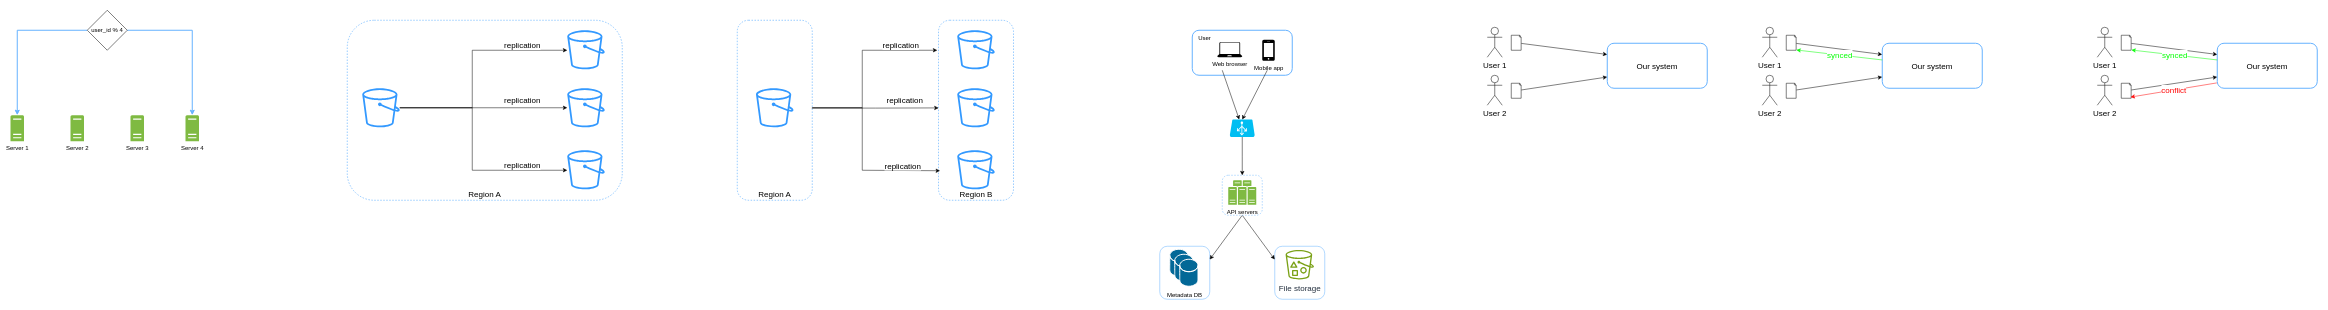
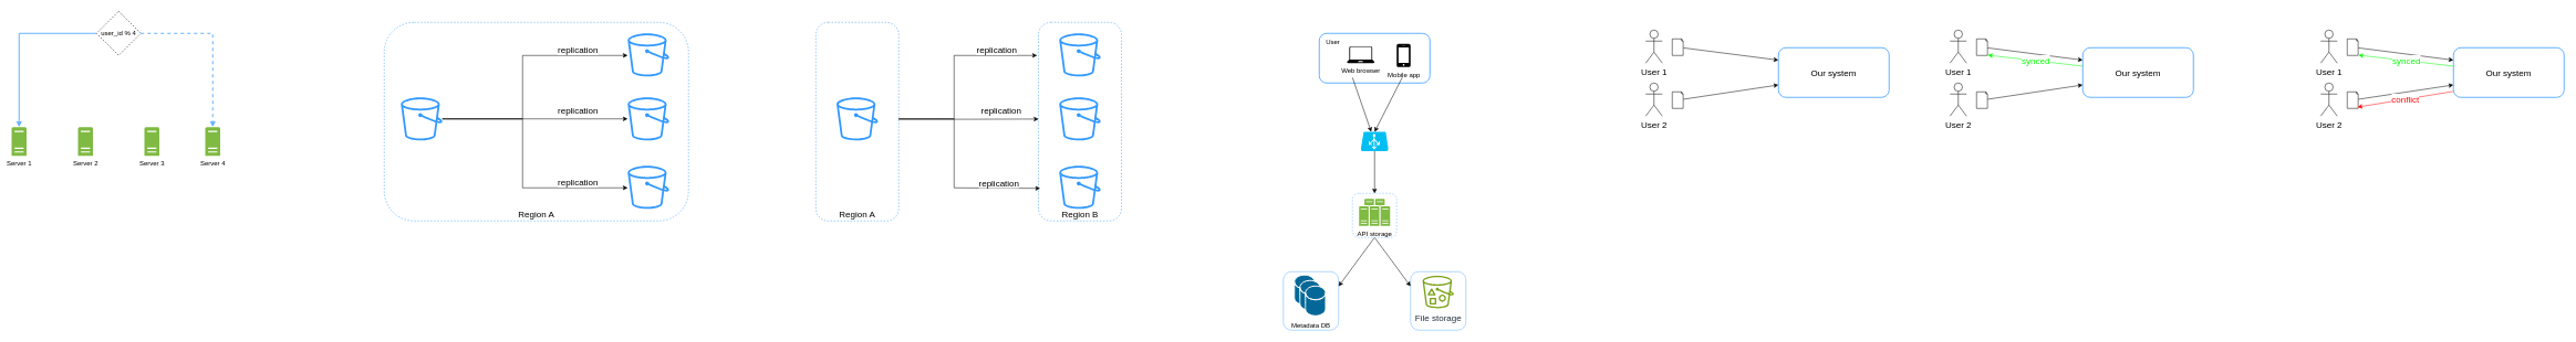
- <mxCell id="13" value="user_id % 4" style="rhombus;whiteSpace=wrap;html=1;" vertex="1" parent="1"><mxGeometry x="174" y="20" width="80" height="80" as="geometry" /></mxCell>
+ <mxCell id="13" value="user_id % 4" style="rhombus;whiteSpace=wrap;html=1;dashed=1;" vertex="1" parent="1"><mxGeometry x="174" y="20" width="80" height="80" as="geometry" /></mxCell>
- <mxCell id="12" style="edgeStyle=orthogonalEdgeStyle;rounded=0;orthogonalLoop=1;jettySize=auto;html=1;strokeColor=#66B2FF;strokeWidth=2;" edge="1" parent="1" source="13" target="16"><mxGeometry relative="1" as="geometry" /></mxCell>
+ <mxCell id="12" style="edgeStyle=orthogonalEdgeStyle;rounded=0;orthogonalLoop=1;jettySize=auto;html=1;strokeColor=#66B2FF;strokeWidth=2;dashed=1;" edge="1" parent="1" source="13" target="16"><mxGeometry relative="1" as="geometry" /></mxCell>
- <mxCell id="38" value="API servers" style="sketch=0;pointerEvents=1;shadow=0;dashed=0;html=1;strokeColor=none;fillColor=#505050;labelPosition=center;verticalLabelPosition=bottom;verticalAlign=top;outlineConnect=0;align=center;shape=mxgraph.office.servers.server_farm;fillColor=#7FBA42;" vertex="1" parent="1"><mxGeometry x="2456" y="360" width="56" height="49" as="geometry" /></mxCell>
+ <mxCell id="38" value="API storage" style="sketch=0;pointerEvents=1;shadow=0;dashed=0;html=1;strokeColor=none;fillColor=#505050;labelPosition=center;verticalLabelPosition=bottom;verticalAlign=top;outlineConnect=0;align=center;shape=mxgraph.office.servers.server_farm;fillColor=#7FBA42;" vertex="1" parent="1"><mxGeometry x="2456" y="360" width="56" height="49" as="geometry" /></mxCell>
